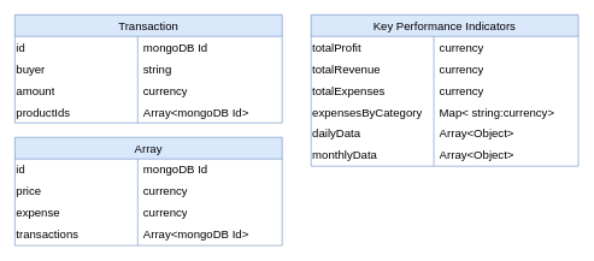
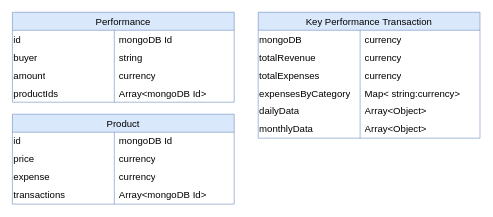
- <mxCell id="21" value="Transaction" style="shape=table;startSize=30;container=1;collapsible=0;childLayout=tableLayout;fixedRows=1;rowLines=0;fontStyle=0;strokeColor=#6c8ebf;fontSize=16;fillColor=#dae8fc;" vertex="1" parent="1"><mxGeometry x="20" y="20" width="370" height="150" as="geometry" /></mxCell>
+ <mxCell id="21" value="Performance" style="shape=table;startSize=30;container=1;collapsible=0;childLayout=tableLayout;fixedRows=1;rowLines=0;fontStyle=0;strokeColor=#6c8ebf;fontSize=16;fillColor=#dae8fc;" vertex="1" parent="1"><mxGeometry x="20" y="20" width="370" height="150" as="geometry" /></mxCell>
- <mxCell id="2" value="Key Performance Indicators" style="shape=table;startSize=30;container=1;collapsible=0;childLayout=tableLayout;fixedRows=1;rowLines=0;fontStyle=0;strokeColor=#6c8ebf;fontSize=16;fillColor=#dae8fc;" vertex="1" parent="1"><mxGeometry x="430" y="20" width="370" height="210" as="geometry" /></mxCell>
+ <mxCell id="2" value="Key Performance Transaction" style="shape=table;startSize=30;container=1;collapsible=0;childLayout=tableLayout;fixedRows=1;rowLines=0;fontStyle=0;strokeColor=#6c8ebf;fontSize=16;fillColor=#dae8fc;" vertex="1" parent="1"><mxGeometry x="430" y="20" width="370" height="210" as="geometry" /></mxCell>
- <mxCell id="4" value="totalProfit" style="shape=partialRectangle;html=1;whiteSpace=wrap;connectable=0;fillColor=none;top=0;left=0;bottom=0;right=0;overflow=hidden;pointerEvents=1;strokeColor=default;fontSize=16;align=left;" vertex="1" parent="3"><mxGeometry width="170" height="30" as="geometry"><mxRectangle width="170" height="30" as="alternateBounds" /></mxGeometry></mxCell>
+ <mxCell id="4" value="mongoDB" style="shape=partialRectangle;html=1;whiteSpace=wrap;connectable=0;fillColor=none;top=0;left=0;bottom=0;right=0;overflow=hidden;pointerEvents=1;strokeColor=default;fontSize=16;align=left;" vertex="1" parent="3"><mxGeometry width="170" height="30" as="geometry"><mxRectangle width="170" height="30" as="alternateBounds" /></mxGeometry></mxCell>
- <mxCell id="34" value="Array" style="shape=table;startSize=30;container=1;collapsible=0;childLayout=tableLayout;fixedRows=1;rowLines=0;fontStyle=0;strokeColor=#6c8ebf;fontSize=16;fillColor=#dae8fc;" vertex="1" parent="1"><mxGeometry x="20" y="190" width="370" height="150" as="geometry" /></mxCell>
+ <mxCell id="34" value="Product" style="shape=table;startSize=30;container=1;collapsible=0;childLayout=tableLayout;fixedRows=1;rowLines=0;fontStyle=0;strokeColor=#6c8ebf;fontSize=16;fillColor=#dae8fc;" vertex="1" parent="1"><mxGeometry x="20" y="190" width="370" height="150" as="geometry" /></mxCell>
